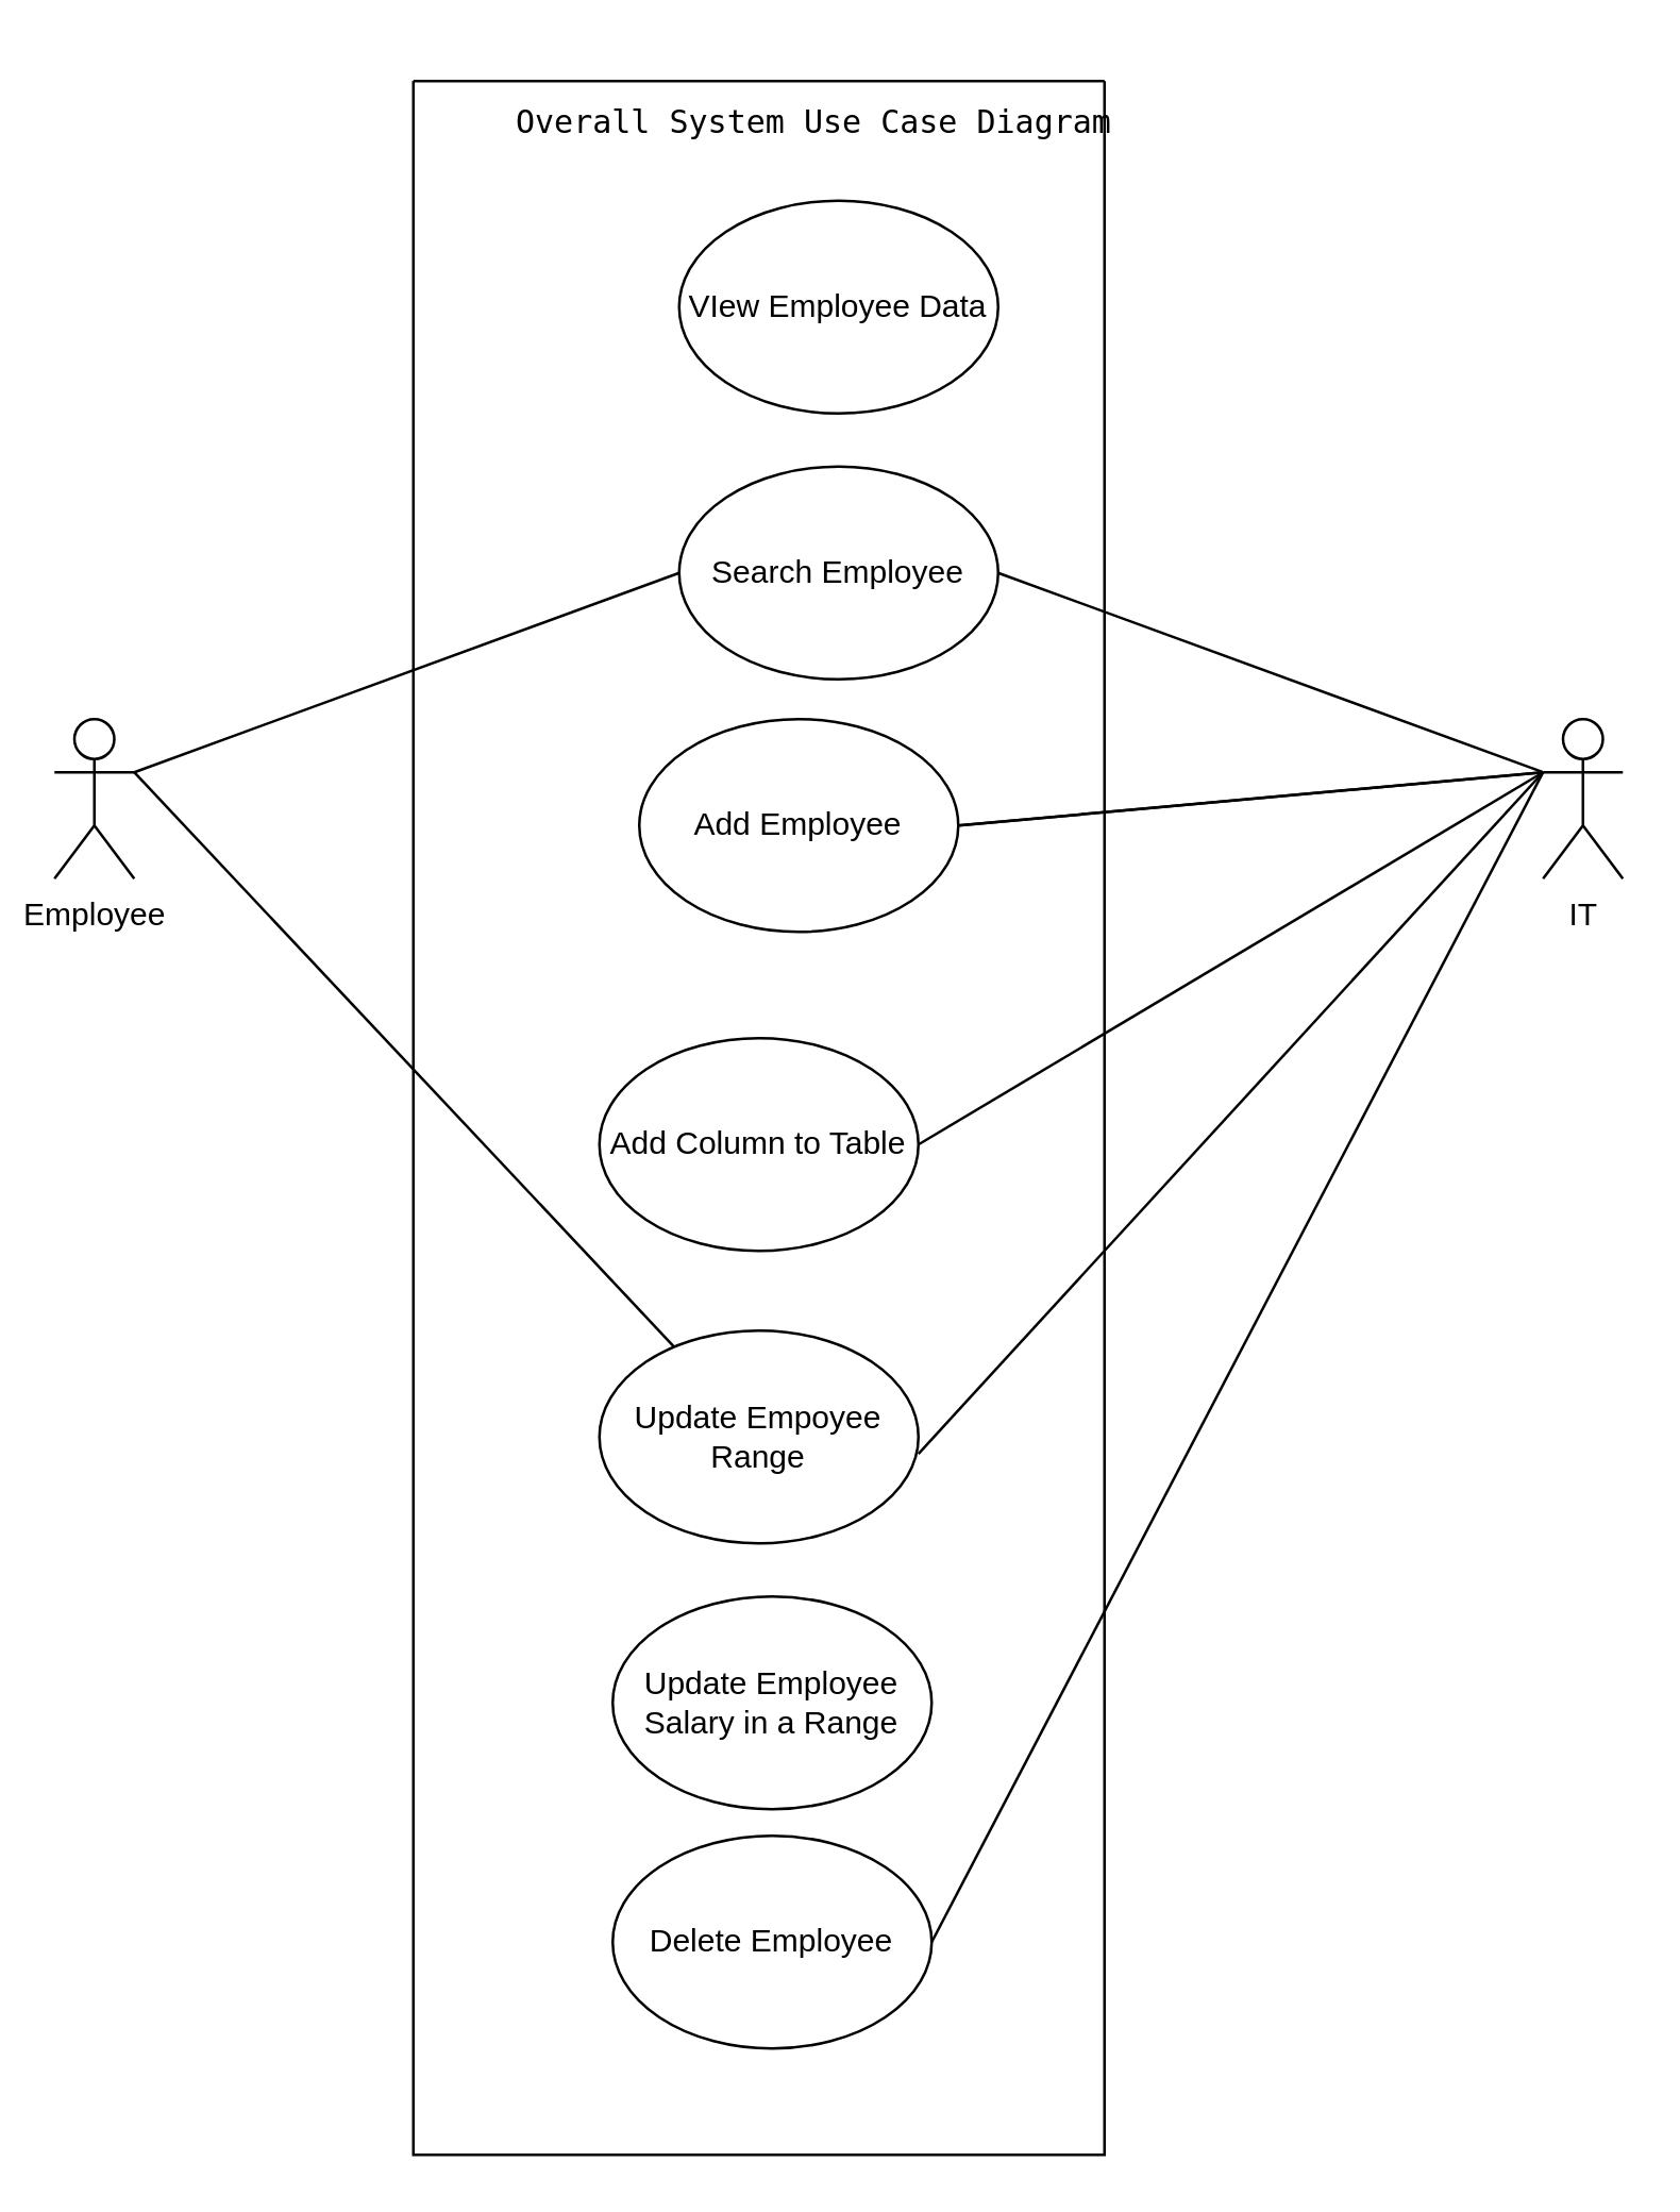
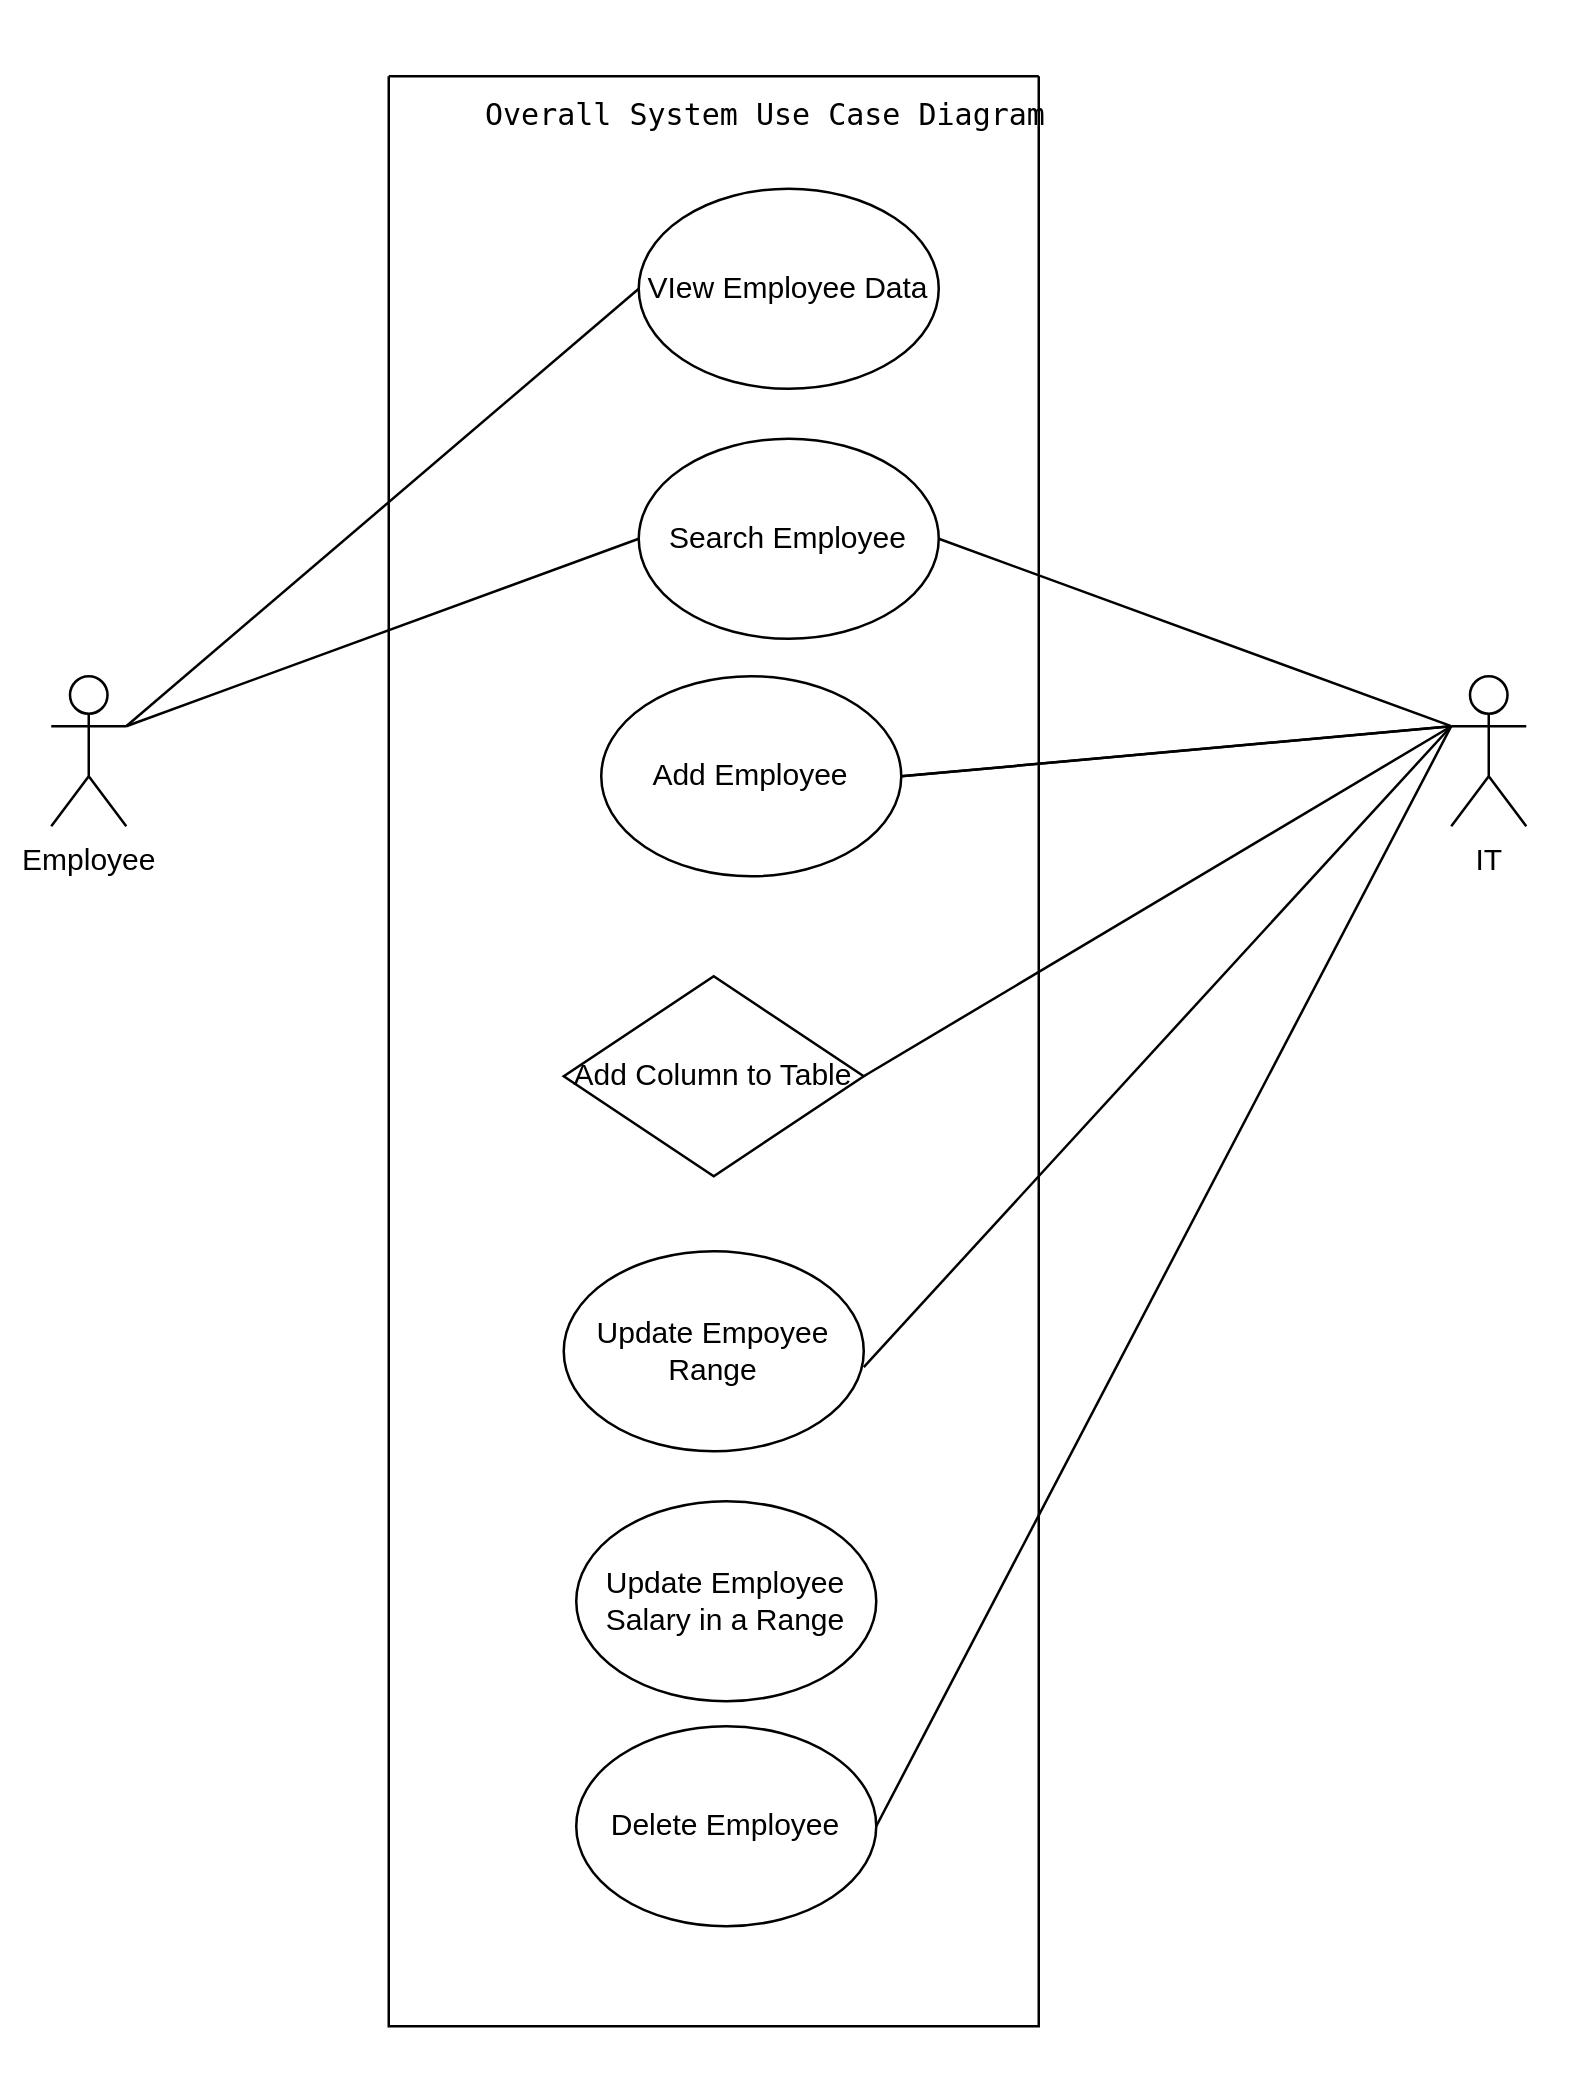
- <mxCell id="13" value="" style="endArrow=none;html=1;rounded=0;exitX=1;exitY=0.333;exitDx=0;exitDy=0;exitPerimeter=0;endFill=0;" parent="1" source="2" target="10" edge="1"><mxGeometry width="50" height="50" relative="1" as="geometry"><mxPoint x="260" y="440" as="sourcePoint" /><mxPoint x="310" y="390" as="targetPoint" /></mxGeometry></mxCell>
+ <mxCell id="13" value="" style="endArrow=none;html=1;rounded=0;exitX=1;exitY=0.333;exitDx=0;exitDy=0;exitPerimeter=0;entryX=0;entryY=0.5;entryDx=0;entryDy=0;endFill=0;" parent="1" source="2" target="5" edge="1"><mxGeometry width="50" height="50" relative="1" as="geometry"><mxPoint x="260" y="440" as="sourcePoint" /><mxPoint x="310" y="390" as="targetPoint" /></mxGeometry></mxCell>
- <mxCell id="8" value="Add Column to Table" style="ellipse;whiteSpace=wrap;html=1;" parent="3" vertex="1"><mxGeometry x="70" y="360" width="120" height="80" as="geometry" /></mxCell>
+ <mxCell id="8" value="Add Column to Table" style="rhombus;whiteSpace=wrap;html=1;" parent="3" vertex="1"><mxGeometry x="70" y="360" width="120" height="80" as="geometry" /></mxCell>
